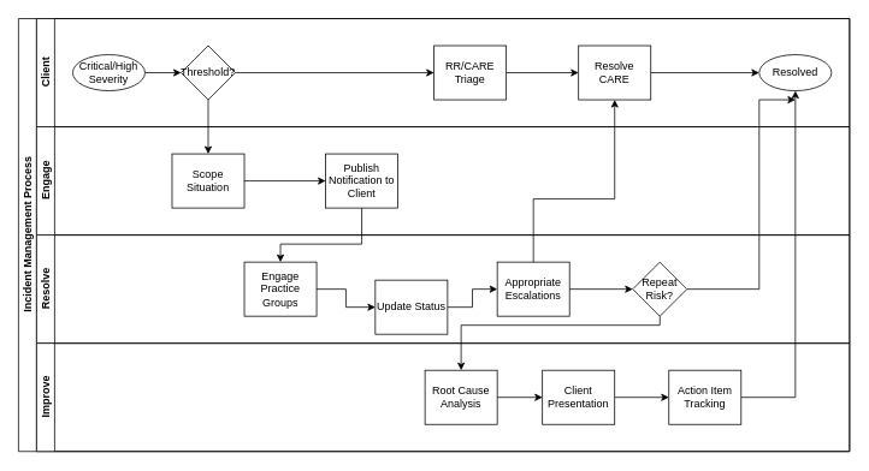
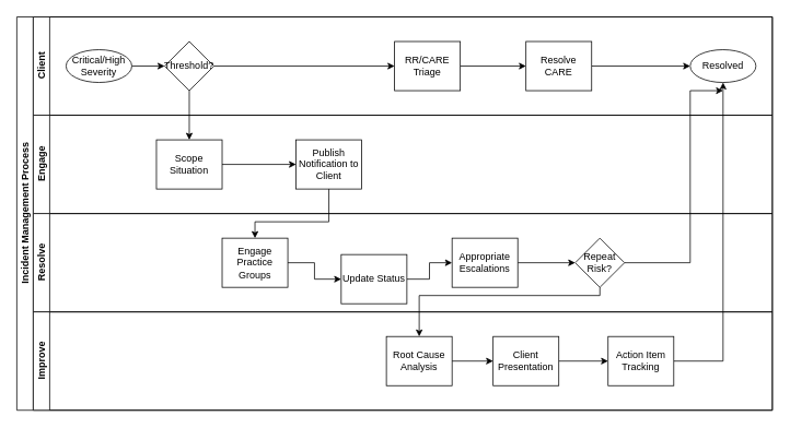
- <mxCell id="27" style="edgeStyle=orthogonalEdgeStyle;rounded=0;orthogonalLoop=1;jettySize=auto;html=1;entryX=0.5;entryY=1;entryDx=0;entryDy=0;" edge="1" parent="2" source="21" target="9"><mxGeometry relative="1" as="geometry"><Array as="points"><mxPoint x="570" y="200" /><mxPoint x="660" y="200" /></Array></mxGeometry></mxCell>
